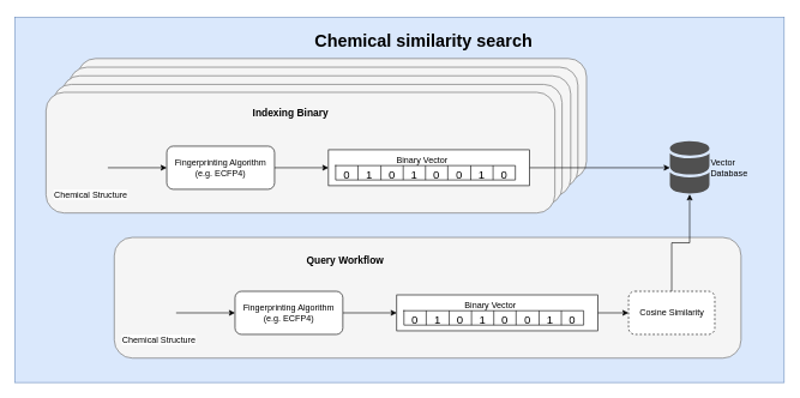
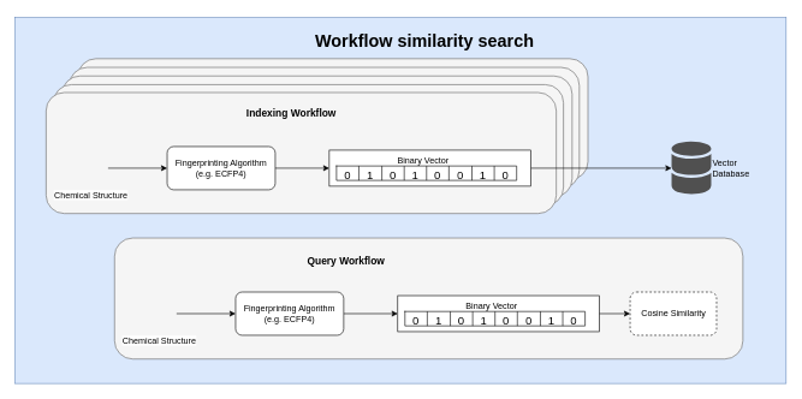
- <mxCell id="50" value="&lt;h1&gt;Chemical similarity search&lt;/h1&gt;" style="text;html=1;align=center;verticalAlign=middle;resizable=0;points=[];autosize=1;strokeColor=none;fillColor=none;" vertex="1" parent="1"><mxGeometry x="427" y="20" width="321" height="73" as="geometry" /></mxCell>
+ <mxCell id="50" value="&lt;h1&gt;Workflow similarity search&lt;/h1&gt;" style="text;html=1;align=center;verticalAlign=middle;resizable=0;points=[];autosize=1;strokeColor=none;fillColor=none;" vertex="1" parent="1"><mxGeometry x="427" y="20" width="321" height="73" as="geometry" /></mxCell>
- <mxCell id="27" value="&lt;h3&gt;Indexing Binary&lt;/h3&gt;" style="text;html=1;align=center;verticalAlign=middle;resizable=0;points=[];autosize=1;strokeColor=none;fillColor=none;" vertex="1" parent="1"><mxGeometry x="331" y="128" width="143" height="57" as="geometry" /></mxCell>
+ <mxCell id="27" value="&lt;h3&gt;Indexing Workflow&lt;/h3&gt;" style="text;html=1;align=center;verticalAlign=middle;resizable=0;points=[];autosize=1;strokeColor=none;fillColor=none;" vertex="1" parent="1"><mxGeometry x="331" y="128" width="143" height="57" as="geometry" /></mxCell>
- <mxCell id="47" style="edgeStyle=orthogonalEdgeStyle;rounded=0;orthogonalLoop=1;jettySize=auto;html=1;" edge="1" parent="1" source="48" target="12"><mxGeometry relative="1" as="geometry" /></mxCell>
